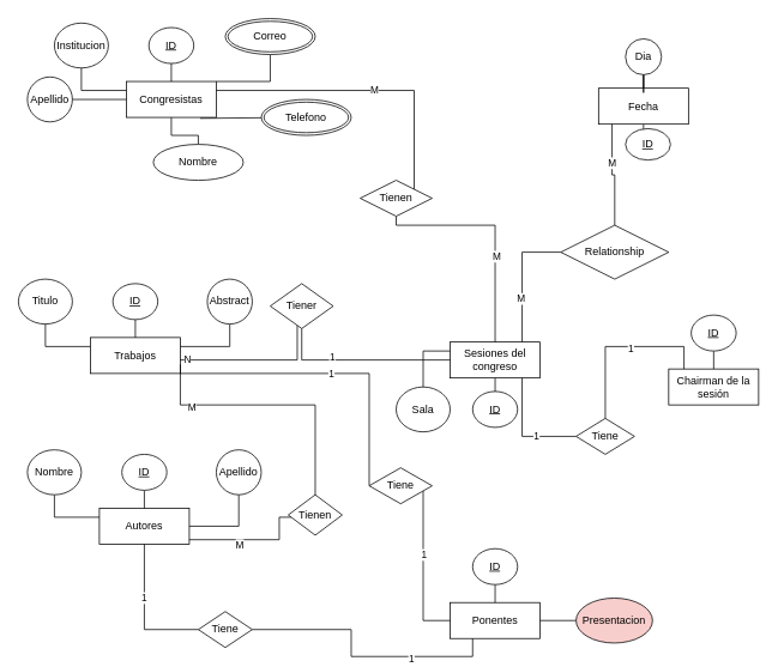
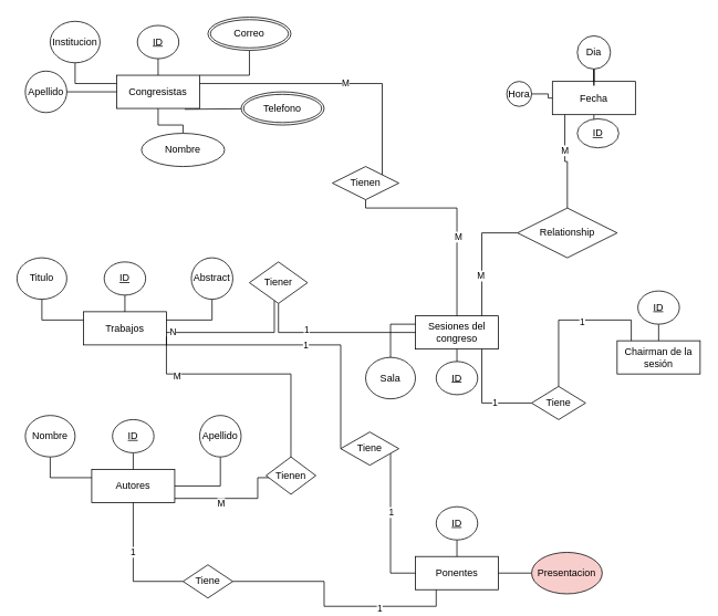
+ <mxCell id="48" value="Hora" style="ellipse;whiteSpace=wrap;html=1;align=center;" vertex="1" parent="1"><mxGeometry x="610" y="97.5" width="30" height="30" as="geometry" /></mxCell>
+ <mxCell id="47" style="edgeStyle=orthogonalEdgeStyle;rounded=0;orthogonalLoop=1;jettySize=auto;html=1;endArrow=none;endFill=0;entryX=0;entryY=0.5;entryDx=0;entryDy=0;" edge="1" parent="1" source="48" target="43"><mxGeometry relative="1" as="geometry"><mxPoint x="635" y="187.5" as="targetPoint" /></mxGeometry></mxCell>
